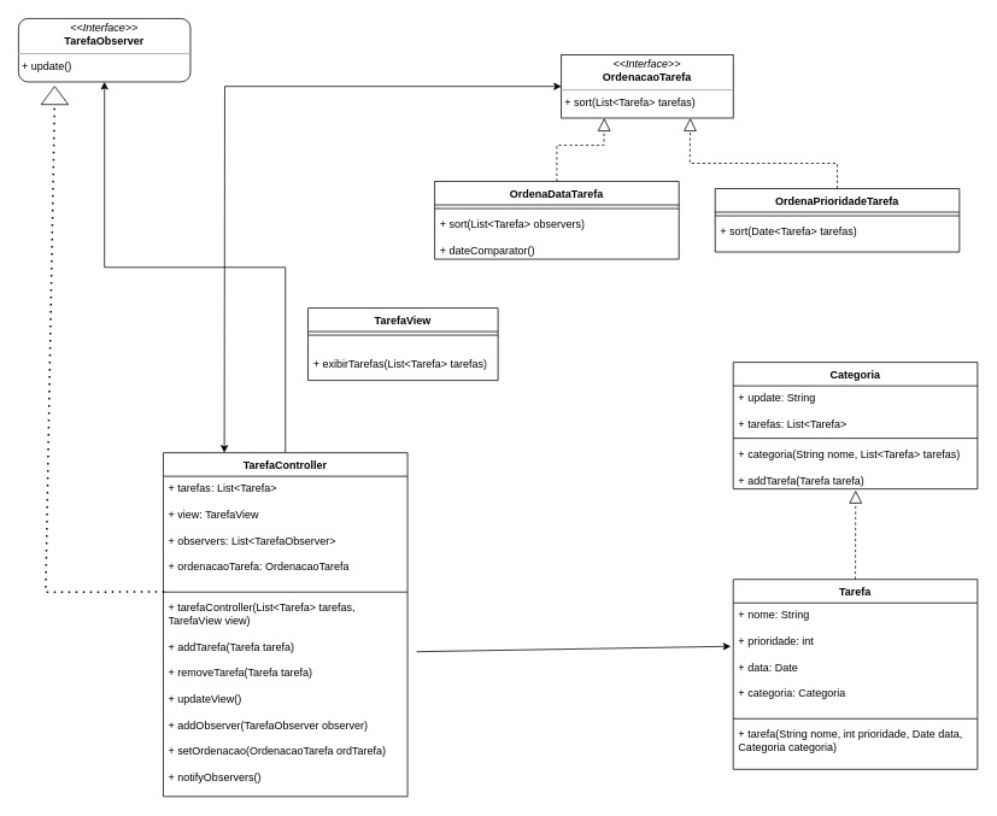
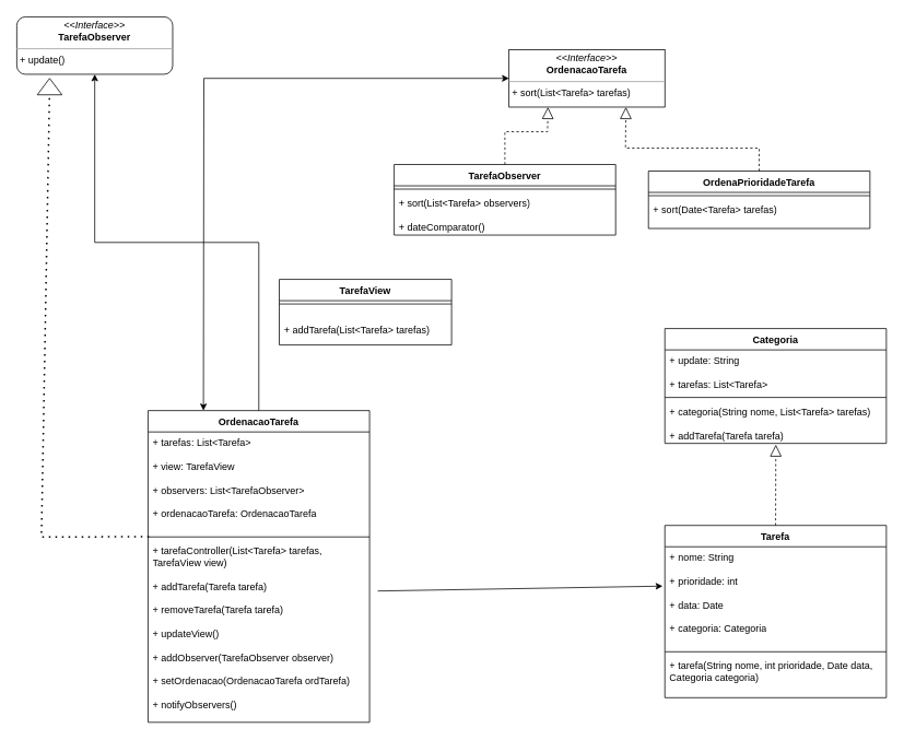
- <mxCell id="14" value="OrdenaDataTarefa" style="swimlane;fontStyle=1;align=center;verticalAlign=top;childLayout=stackLayout;horizontal=1;startSize=26;horizontalStack=0;resizeParent=1;resizeParentMax=0;resizeLast=0;collapsible=1;marginBottom=0;whiteSpace=wrap;html=1;" parent="1" vertex="1"><mxGeometry x="480" y="200" width="270" height="86" as="geometry" /></mxCell>
+ <mxCell id="14" value="TarefaObserver" style="swimlane;fontStyle=1;align=center;verticalAlign=top;childLayout=stackLayout;horizontal=1;startSize=26;horizontalStack=0;resizeParent=1;resizeParentMax=0;resizeLast=0;collapsible=1;marginBottom=0;whiteSpace=wrap;html=1;" parent="1" vertex="1"><mxGeometry x="480" y="200" width="270" height="86" as="geometry" /></mxCell>
- <mxCell id="12" value="&lt;br&gt;+ exibirTarefas(List&amp;lt;Tarefa&amp;gt; tarefas)" style="text;strokeColor=none;fillColor=none;align=left;verticalAlign=top;spacingLeft=4;spacingRight=4;overflow=hidden;rotatable=0;points=[[0,0.5],[1,0.5]];portConstraint=eastwest;whiteSpace=wrap;html=1;" parent="10" vertex="1"><mxGeometry y="34" width="210" height="46" as="geometry" /></mxCell>
+ <mxCell id="12" value="&lt;br&gt;+ addTarefa(List&amp;lt;Tarefa&amp;gt; tarefas)" style="text;strokeColor=none;fillColor=none;align=left;verticalAlign=top;spacingLeft=4;spacingRight=4;overflow=hidden;rotatable=0;points=[[0,0.5],[1,0.5]];portConstraint=eastwest;whiteSpace=wrap;html=1;" parent="10" vertex="1"><mxGeometry y="34" width="210" height="46" as="geometry" /></mxCell>
- <mxCell id="21" value="TarefaController" style="swimlane;fontStyle=1;align=center;verticalAlign=top;childLayout=stackLayout;horizontal=1;startSize=26;horizontalStack=0;resizeParent=1;resizeParentMax=0;resizeLast=0;collapsible=1;marginBottom=0;whiteSpace=wrap;html=1;" parent="1" vertex="1"><mxGeometry x="180" y="500" width="270" height="380" as="geometry" /></mxCell>
+ <mxCell id="21" value="OrdenacaoTarefa" style="swimlane;fontStyle=1;align=center;verticalAlign=top;childLayout=stackLayout;horizontal=1;startSize=26;horizontalStack=0;resizeParent=1;resizeParentMax=0;resizeLast=0;collapsible=1;marginBottom=0;whiteSpace=wrap;html=1;" parent="1" vertex="1"><mxGeometry x="180" y="500" width="270" height="380" as="geometry" /></mxCell>
